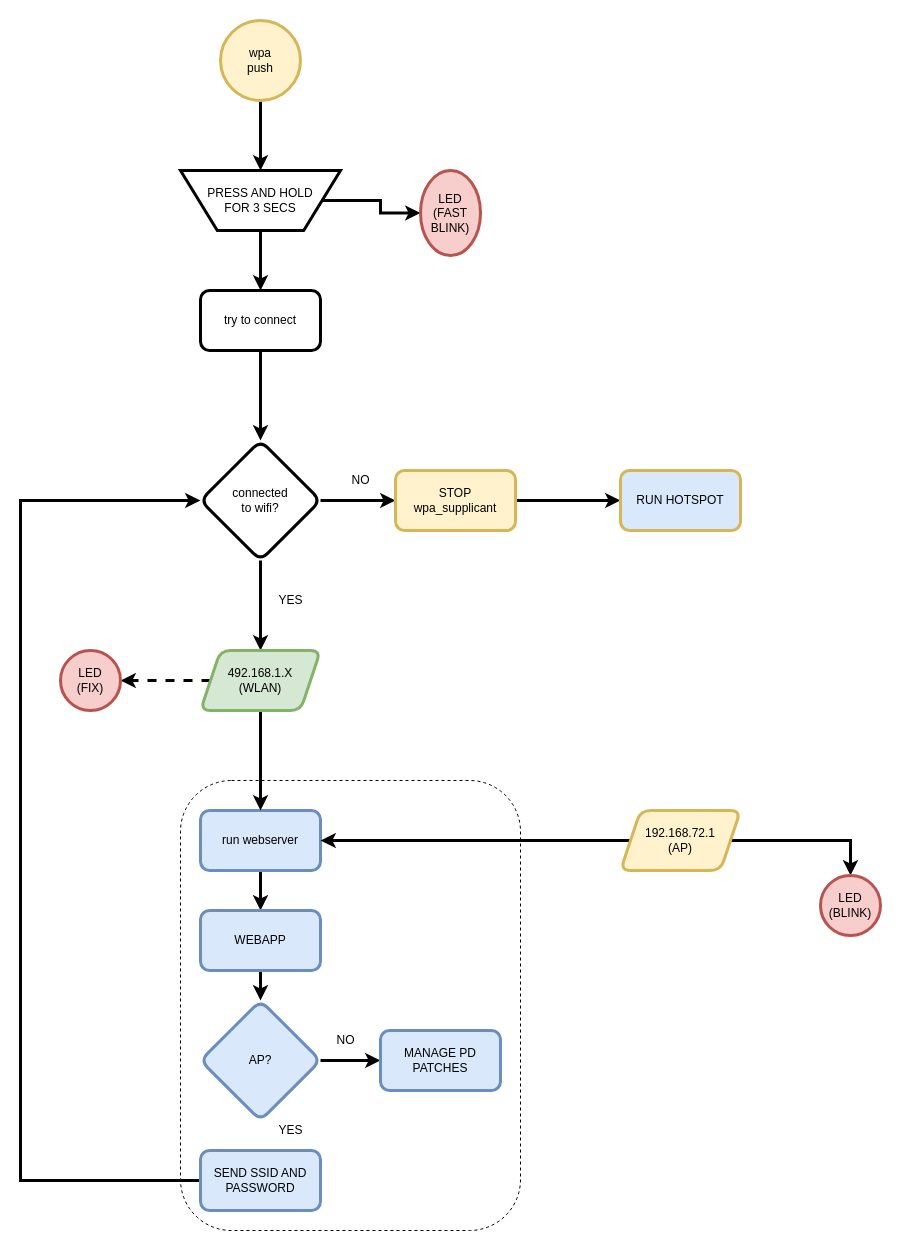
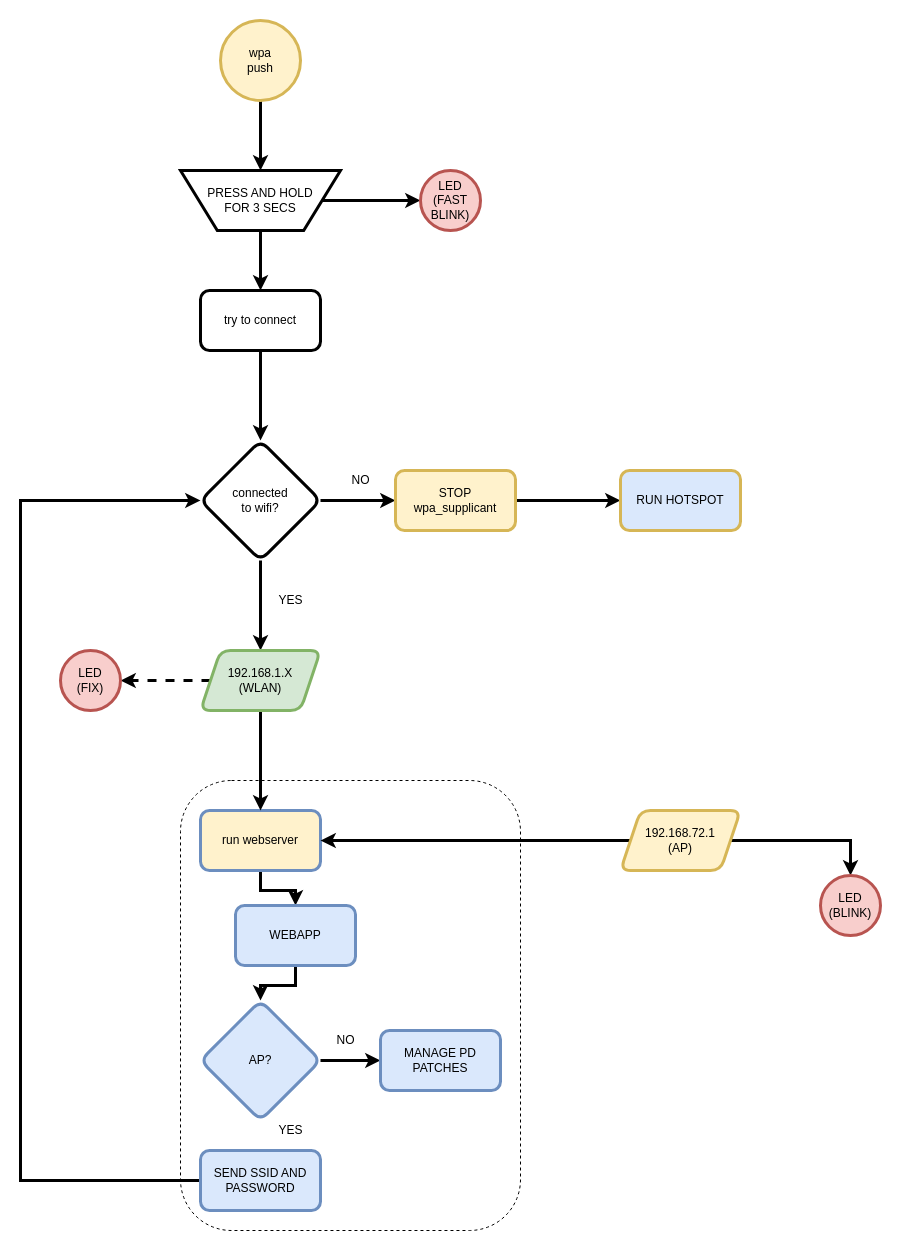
- <mxCell id="34" value="LED&lt;br&gt;(FAST&lt;br&gt;BLINK)" style="ellipse;whiteSpace=wrap;html=1;rounded=1;strokeWidth=3;fillColor=#f8cecc;strokeColor=#b85450;" vertex="1" parent="1"><mxGeometry x="420" y="170" width="60" height="85" as="geometry" /></mxCell>
+ <mxCell id="34" value="LED&lt;br&gt;(FAST&lt;br&gt;BLINK)" style="ellipse;whiteSpace=wrap;html=1;rounded=1;strokeWidth=3;fillColor=#f8cecc;strokeColor=#b85450;" vertex="1" parent="1"><mxGeometry x="420" y="170" width="60" height="60" as="geometry" /></mxCell>
- <mxCell id="22" value="492.168.1.X&lt;br&gt;(WLAN)" style="shape=parallelogram;perimeter=parallelogramPerimeter;whiteSpace=wrap;html=1;fixedSize=1;rounded=1;strokeWidth=3;fillColor=#d5e8d4;strokeColor=#82b366;" vertex="1" parent="1"><mxGeometry x="200" y="650" width="120" height="60" as="geometry" /></mxCell>
+ <mxCell id="22" value="192.168.1.X&lt;br&gt;(WLAN)" style="shape=parallelogram;perimeter=parallelogramPerimeter;whiteSpace=wrap;html=1;fixedSize=1;rounded=1;strokeWidth=3;fillColor=#d5e8d4;strokeColor=#82b366;" vertex="1" parent="1"><mxGeometry x="200" y="650" width="120" height="60" as="geometry" /></mxCell>
- <mxCell id="11" value="run webserver" style="whiteSpace=wrap;html=1;rounded=1;strokeWidth=3;fillColor=#dae8fc;strokeColor=#6c8ebf;" vertex="1" parent="1"><mxGeometry x="200" y="810" width="120" height="60" as="geometry" /></mxCell>
+ <mxCell id="11" value="run webserver" style="whiteSpace=wrap;html=1;rounded=1;strokeWidth=3;fillColor=#fff2cc;strokeColor=#6c8ebf;" vertex="1" parent="1"><mxGeometry x="200" y="810" width="120" height="60" as="geometry" /></mxCell>
- <mxCell id="31" value="WEBAPP" style="whiteSpace=wrap;html=1;rounded=1;strokeWidth=3;fillColor=#dae8fc;strokeColor=#6c8ebf;" vertex="1" parent="1"><mxGeometry x="200" y="910" width="120" height="60" as="geometry" /></mxCell>
+ <mxCell id="31" value="WEBAPP" style="whiteSpace=wrap;html=1;rounded=1;strokeWidth=3;fillColor=#dae8fc;strokeColor=#6c8ebf;" vertex="1" parent="1"><mxGeometry x="235" y="905" width="120" height="60" as="geometry" /></mxCell>
